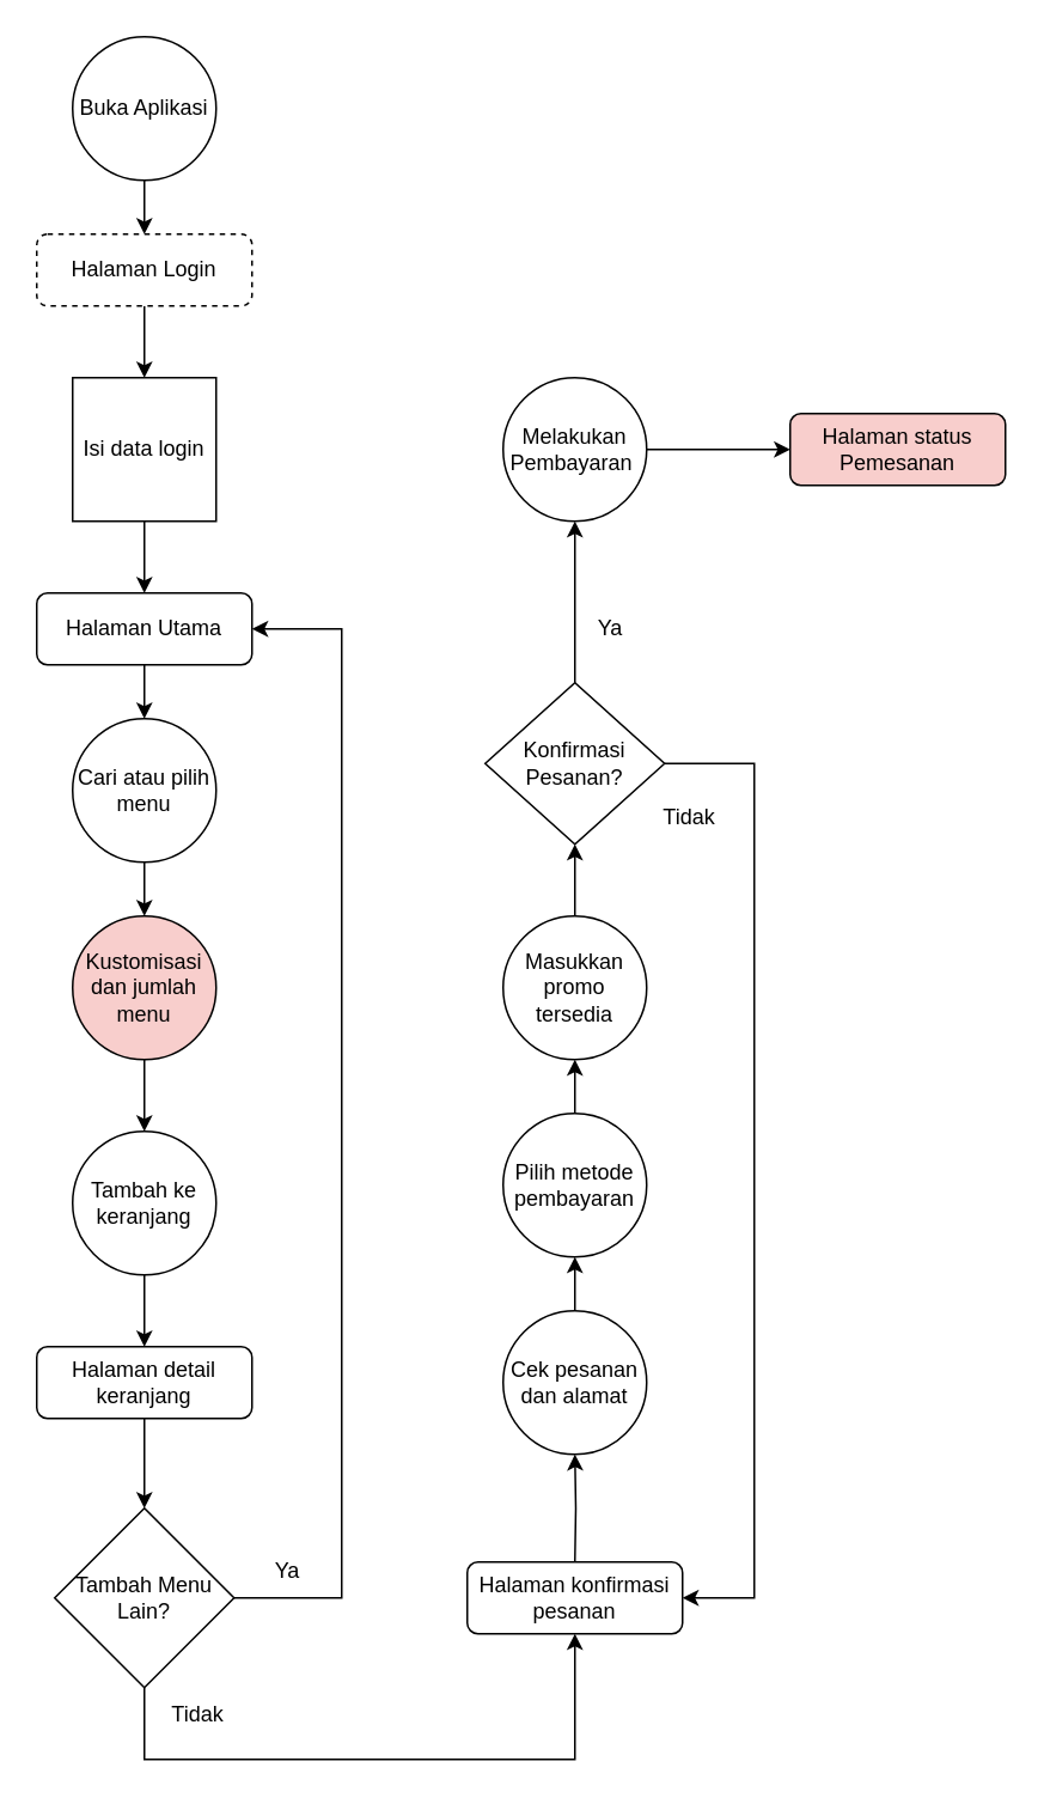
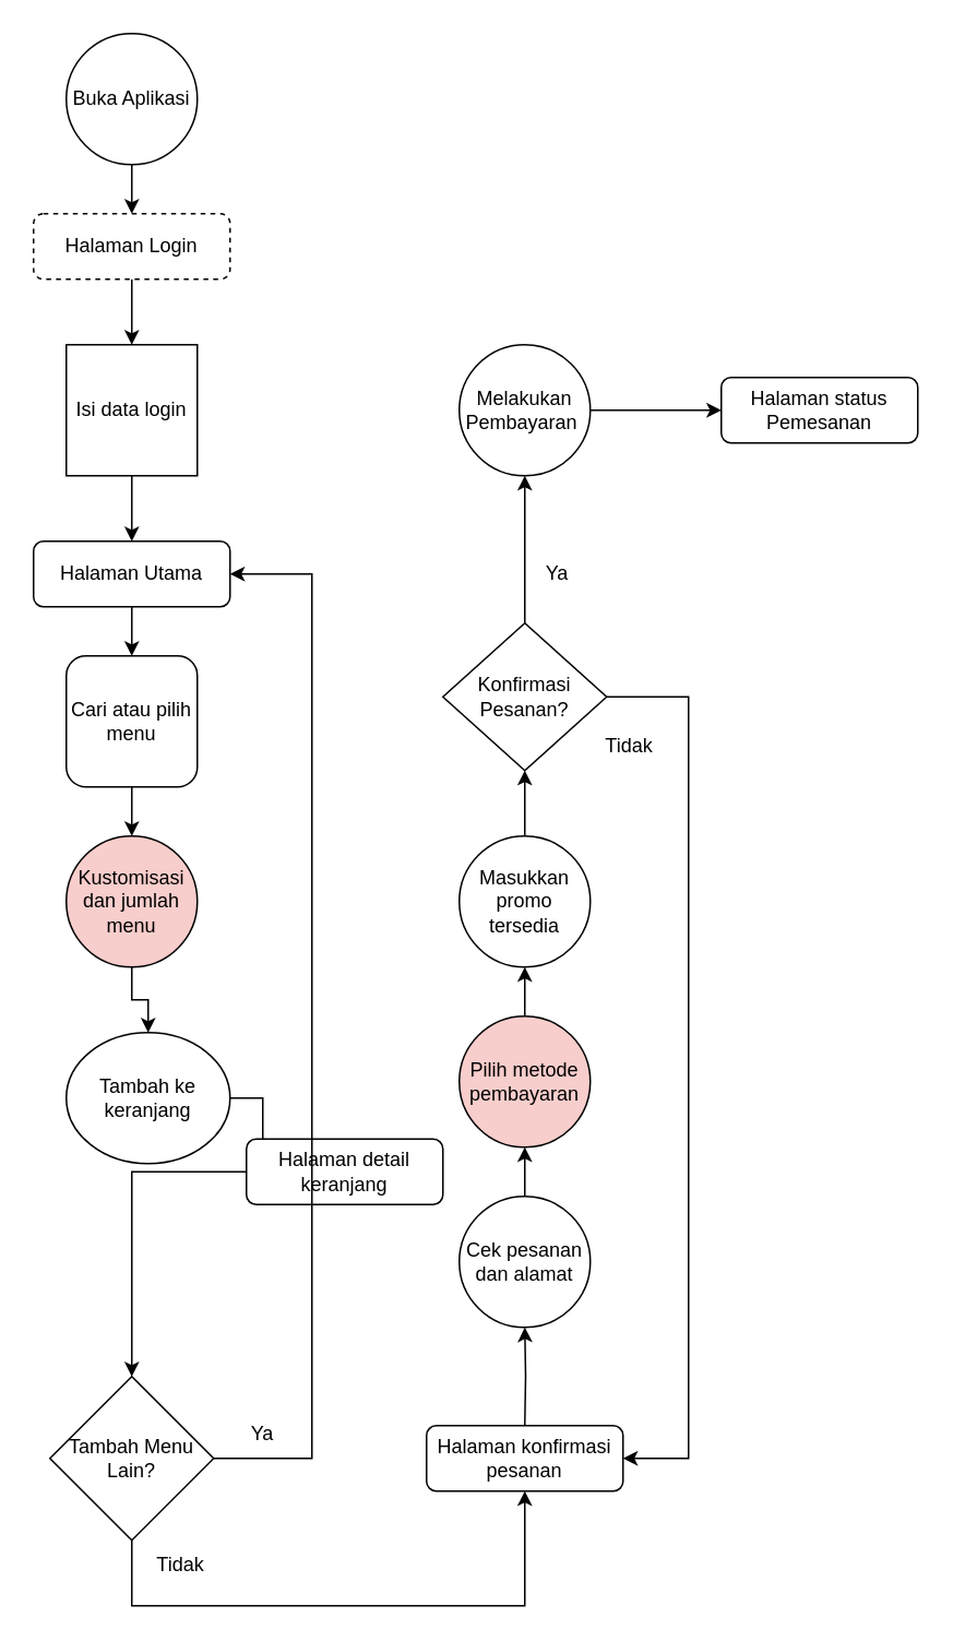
- <mxCell id="33" value="Halaman status Pemesanan" style="rounded=1;whiteSpace=wrap;html=1;fillColor=#f8cecc;" vertex="1" parent="1"><mxGeometry x="440" y="230" width="120" height="40" as="geometry" /></mxCell>
+ <mxCell id="33" value="Halaman status Pemesanan" style="rounded=1;whiteSpace=wrap;html=1;" vertex="1" parent="1"><mxGeometry x="440" y="230" width="120" height="40" as="geometry" /></mxCell>
- <mxCell id="11" value="Cari atau pilih menu" style="ellipse;whiteSpace=wrap;html=1;aspect=fixed;" parent="1" vertex="1"><mxGeometry x="40" y="400" width="80" height="80" as="geometry" /></mxCell>
+ <mxCell id="11" value="Cari atau pilih menu" style="whiteSpace=wrap;html=1;aspect=fixed;rounded=1;" parent="1" vertex="1"><mxGeometry x="40" y="400" width="80" height="80" as="geometry" /></mxCell>
- <mxCell id="25" value="Pilih metode pembayaran" style="ellipse;whiteSpace=wrap;html=1;aspect=fixed;" vertex="1" parent="1"><mxGeometry x="280" y="620" width="80" height="80" as="geometry" /></mxCell>
+ <mxCell id="25" value="Pilih metode pembayaran" style="ellipse;whiteSpace=wrap;html=1;aspect=fixed;fillColor=#f8cecc;" vertex="1" parent="1"><mxGeometry x="280" y="620" width="80" height="80" as="geometry" /></mxCell>
- <mxCell id="15" value="Tambah ke keranjang" style="ellipse;whiteSpace=wrap;html=1;aspect=fixed;" parent="1" vertex="1"><mxGeometry x="40" y="630" width="80" height="80" as="geometry" /></mxCell>
+ <mxCell id="15" value="Tambah ke keranjang" style="ellipse;whiteSpace=wrap;html=1;aspect=fixed;" parent="1" vertex="1"><mxGeometry x="40" y="630" width="100" height="80" as="geometry" /></mxCell>
- <mxCell id="17" value="Halaman detail keranjang" style="rounded=1;whiteSpace=wrap;html=1;" parent="1" vertex="1"><mxGeometry x="20" y="750" width="120" height="40" as="geometry" /></mxCell>
+ <mxCell id="17" value="Halaman detail keranjang" style="rounded=1;whiteSpace=wrap;html=1;" parent="1" vertex="1"><mxGeometry x="150" y="695" width="120" height="40" as="geometry" /></mxCell>
